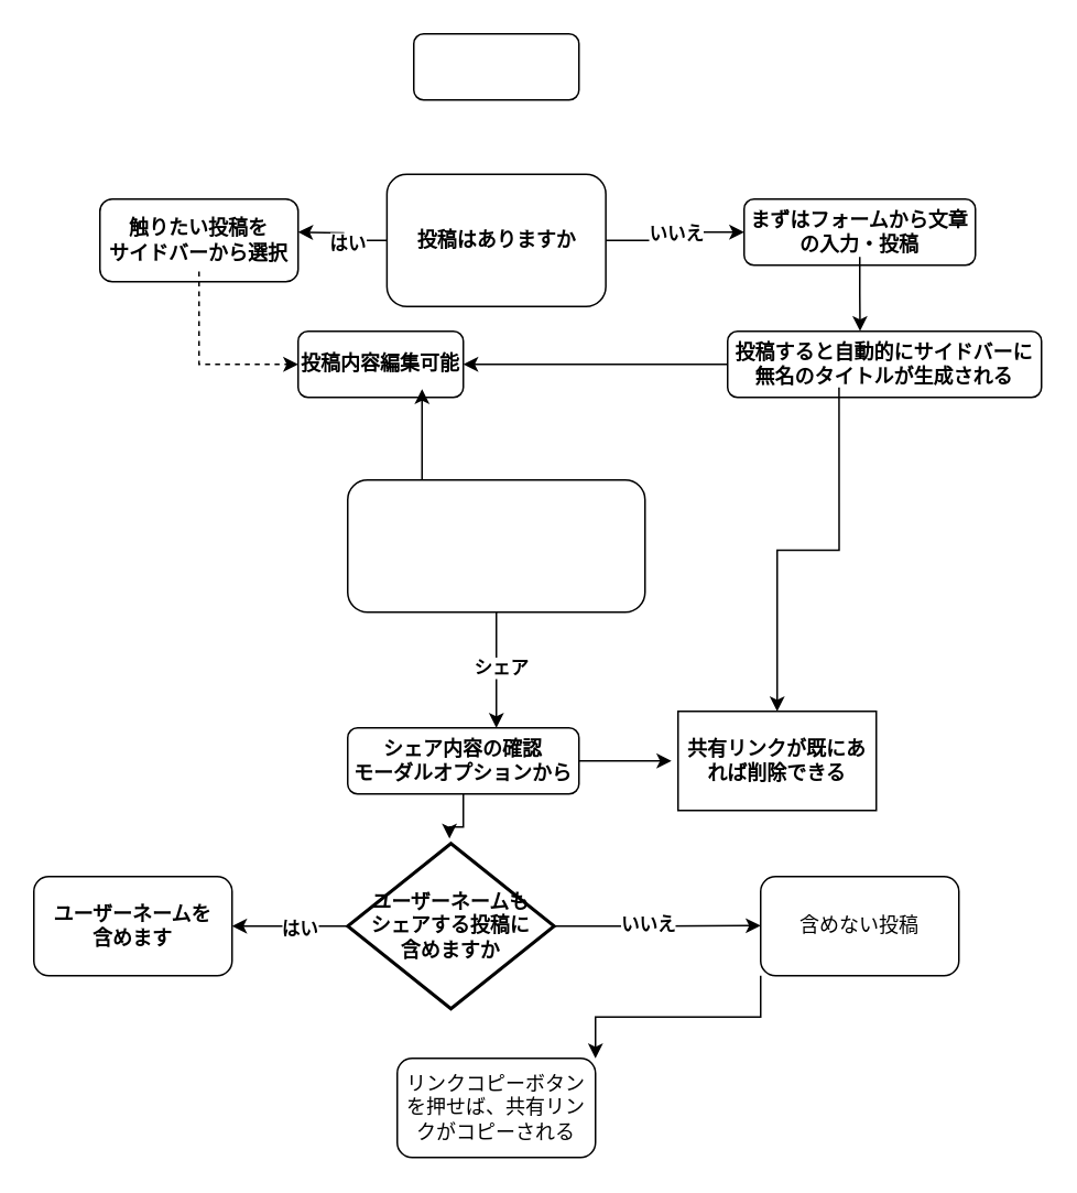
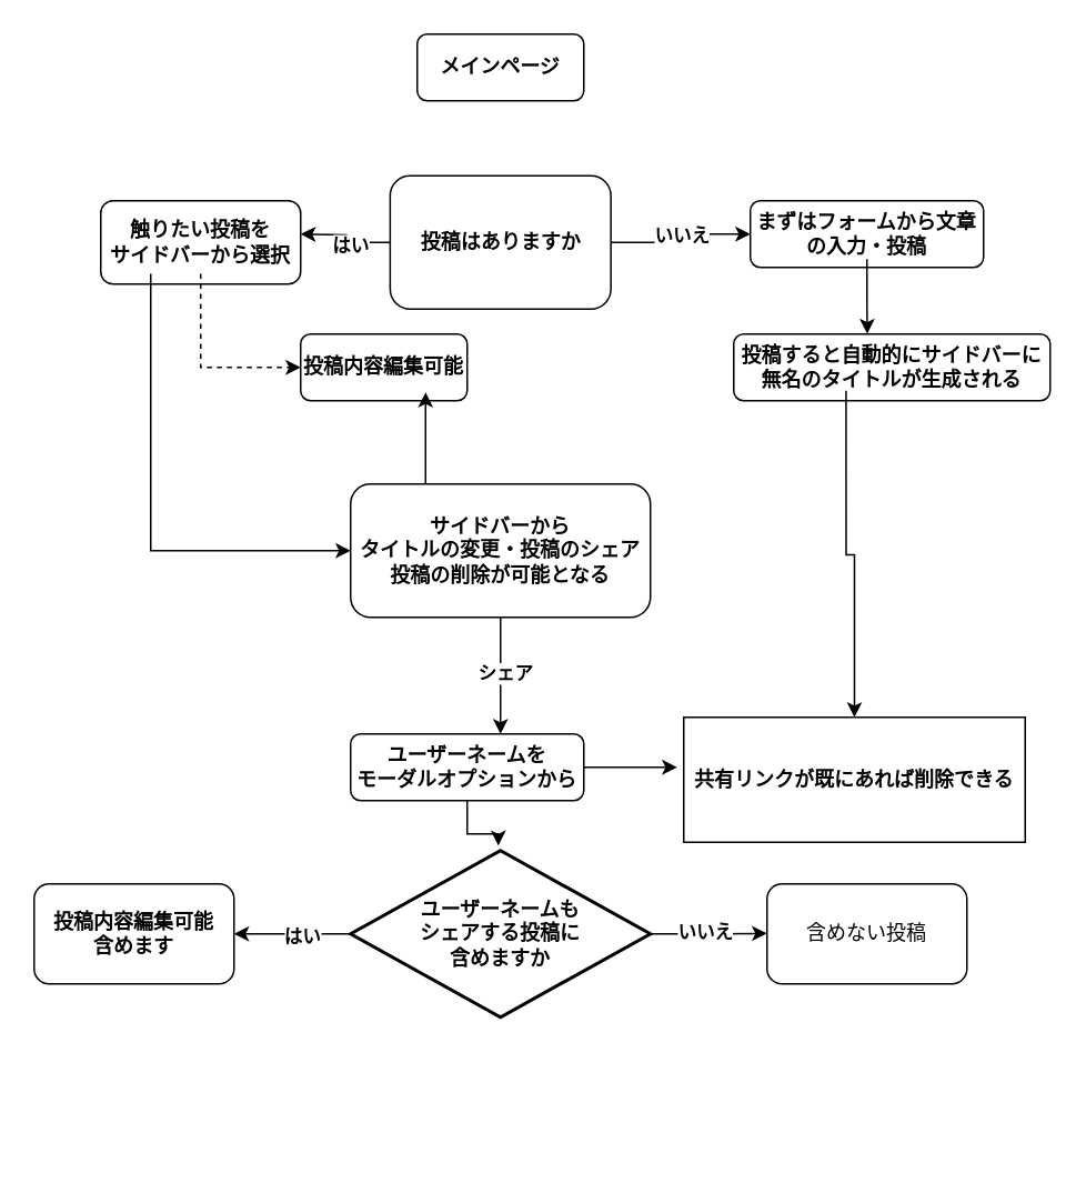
+ <mxCell id="4" value="メインページ" style="text;html=1;strokeColor=none;fillColor=none;align=center;verticalAlign=middle;whiteSpace=wrap;rounded=0;fontSize=12;fontStyle=1" parent="2" vertex="1"><mxGeometry y="5" width="100" height="30" as="geometry" /></mxCell>
- <mxCell id="31" style="edgeStyle=orthogonalEdgeStyle;rounded=0;orthogonalLoop=1;jettySize=auto;html=1;entryX=1;entryY=0.5;entryDx=0;entryDy=0;" edge="1" parent="1" source="15" target="24"><mxGeometry relative="1" as="geometry" /></mxCell>
+ <mxCell id="20" style="edgeStyle=orthogonalEdgeStyle;rounded=0;orthogonalLoop=1;jettySize=auto;html=1;exitX=0.25;exitY=1;exitDx=0;exitDy=0;entryX=0;entryY=0.5;entryDx=0;entryDy=0;" edge="1" parent="1" source="19" target="30"><mxGeometry relative="1" as="geometry"><mxPoint x="178" y="360" as="targetPoint" /></mxGeometry></mxCell>
+ <mxCell id="30" value="&lt;b style=&quot;border-color: var(--border-color);&quot;&gt;サイドバーから&lt;br style=&quot;border-color: var(--border-color);&quot;&gt;タイトルの変更・投稿のシェア&lt;br style=&quot;border-color: var(--border-color);&quot;&gt;投稿の削除が可能となる&lt;/b&gt;" style="text;html=1;strokeColor=none;fillColor=none;align=center;verticalAlign=middle;whiteSpace=wrap;rounded=0;fontSize=12;fontStyle=1" vertex="1" parent="26"><mxGeometry y="10" width="180" height="60" as="geometry" /></mxCell>
- <mxCell id="36" value="シェア内容の確認&lt;br&gt;モーダルオプションから" style="text;html=1;strokeColor=none;fillColor=none;align=center;verticalAlign=middle;whiteSpace=wrap;rounded=0;fontSize=12;fontStyle=1" vertex="1" parent="33"><mxGeometry y="5" width="140" height="30" as="geometry" /></mxCell>
+ <mxCell id="36" value="ユーザーネームを&lt;br&gt;モーダルオプションから" style="text;html=1;strokeColor=none;fillColor=none;align=center;verticalAlign=middle;whiteSpace=wrap;rounded=0;fontSize=12;fontStyle=1" vertex="1" parent="33"><mxGeometry y="5" width="140" height="30" as="geometry" /></mxCell>
- <mxCell id="47" value="&lt;b&gt;共有リンクが既にあれば削除できる&lt;/b&gt;" style="rounded=0;whiteSpace=wrap;html=1;" vertex="1" parent="1"><mxGeometry x="410" y="430" width="120" height="60" as="geometry" /></mxCell>
+ <mxCell id="47" value="&lt;b&gt;共有リンクが既にあれば削除できる&lt;/b&gt;" style="rounded=0;whiteSpace=wrap;html=1;" vertex="1" parent="1"><mxGeometry x="410" y="430" width="205" height="75" as="geometry" /></mxCell>
- <mxCell id="43" value="&lt;b&gt;ユーザーネームを&lt;br&gt;含めます&lt;/b&gt;" style="rounded=1;whiteSpace=wrap;html=1;" vertex="1" parent="1"><mxGeometry x="20" y="530" width="120" height="60" as="geometry" /></mxCell>
+ <mxCell id="43" value="&lt;b&gt;投稿内容編集可能&lt;br&gt;含めます&lt;/b&gt;" style="rounded=1;whiteSpace=wrap;html=1;" vertex="1" parent="1"><mxGeometry x="20" y="530" width="120" height="60" as="geometry" /></mxCell>
- <mxCell id="41" value="&lt;font face=&quot;Times New Roman&quot;&gt;&lt;b&gt;ユーザーネームも&lt;br&gt;シェアする投稿に&lt;br&gt;含めますか&lt;br&gt;&lt;/b&gt;&lt;/font&gt;" style="strokeWidth=2;html=1;shape=mxgraph.flowchart.decision;whiteSpace=wrap;" vertex="1" parent="1"><mxGeometry x="210" y="510" width="125" height="100" as="geometry" /></mxCell>
+ <mxCell id="41" value="&lt;font face=&quot;Times New Roman&quot;&gt;&lt;b&gt;ユーザーネームも&lt;br&gt;シェアする投稿に&lt;br&gt;含めますか&lt;br&gt;&lt;/b&gt;&lt;/font&gt;" style="strokeWidth=2;html=1;shape=mxgraph.flowchart.decision;whiteSpace=wrap;" vertex="1" parent="1"><mxGeometry x="210" y="510" width="180" height="100" as="geometry" /></mxCell>
- <mxCell id="44" style="edgeStyle=orthogonalEdgeStyle;rounded=0;orthogonalLoop=1;jettySize=auto;html=1;exitX=0;exitY=1;exitDx=0;exitDy=0;entryX=1;entryY=0;entryDx=0;entryDy=0;" edge="1" parent="1" source="45" target="46"><mxGeometry relative="1" as="geometry" /></mxCell>
- <mxCell id="46" value="リンクコピーボタンを押せば、共有リンクがコピーされる" style="rounded=1;whiteSpace=wrap;html=1;" vertex="1" parent="1"><mxGeometry x="240" y="640" width="120" height="60" as="geometry" /></mxCell>
